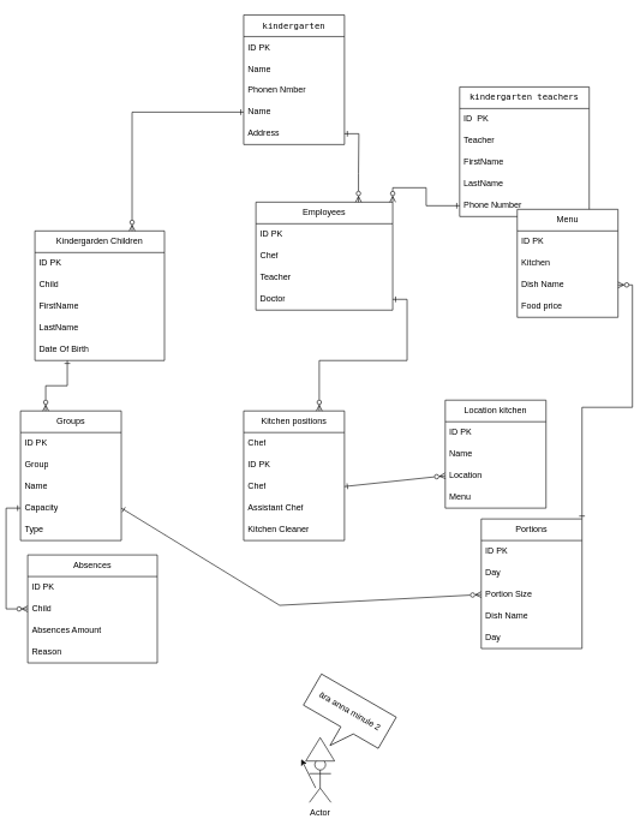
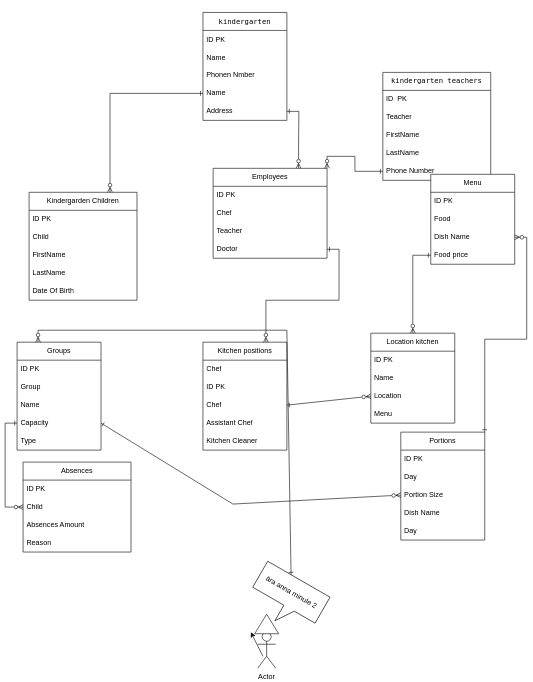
- <mxCell id="55" value="Kitchen" style="text;strokeColor=none;fillColor=none;align=left;verticalAlign=middle;spacingLeft=4;spacingRight=4;overflow=hidden;points=[[0,0.5],[1,0.5]];portConstraint=eastwest;rotatable=0;whiteSpace=wrap;html=1;" vertex="1" parent="53"><mxGeometry y="60" width="140" height="30" as="geometry" /></mxCell>
+ <mxCell id="55" value="Food" style="text;strokeColor=none;fillColor=none;align=left;verticalAlign=middle;spacingLeft=4;spacingRight=4;overflow=hidden;points=[[0,0.5],[1,0.5]];portConstraint=eastwest;rotatable=0;whiteSpace=wrap;html=1;" vertex="1" parent="53"><mxGeometry y="60" width="140" height="30" as="geometry" /></mxCell>
+ <mxCell id="65" style="edgeStyle=orthogonalEdgeStyle;rounded=0;orthogonalLoop=1;jettySize=auto;html=1;exitX=0.5;exitY=0;exitDx=0;exitDy=0;startArrow=ERzeroToMany;startFill=0;endArrow=ERone;endFill=0;entryX=0;entryY=0.5;entryDx=0;entryDy=0;" edge="1" parent="1" source="26" target="57"><mxGeometry relative="1" as="geometry"><mxPoint x="630" y="470" as="sourcePoint" /><mxPoint x="680" y="615" as="targetPoint" /></mxGeometry></mxCell>
- <mxCell id="60" style="edgeStyle=orthogonalEdgeStyle;rounded=0;orthogonalLoop=1;jettySize=auto;html=1;startArrow=ERzeroToMany;startFill=0;endArrow=ERone;endFill=0;entryX=0.25;entryY=1;entryDx=0;entryDy=0;exitX=0.25;exitY=0;exitDx=0;exitDy=0;" edge="1" parent="1" source="14" target="42"><mxGeometry relative="1" as="geometry"><mxPoint x="-20" y="535" as="sourcePoint" /><mxPoint x="-160" y="805" as="targetPoint" /></mxGeometry></mxCell>
+ <mxCell id="60" style="edgeStyle=orthogonalEdgeStyle;rounded=0;orthogonalLoop=1;jettySize=auto;html=1;startArrow=ERzeroToMany;startFill=0;endArrow=ERone;endFill=0;exitX=0.25;exitY=0;exitDx=0;exitDy=0;" edge="1" parent="1" source="14" target="70"><mxGeometry relative="1" as="geometry"><mxPoint x="-20" y="535" as="sourcePoint" /><mxPoint x="-160" y="805" as="targetPoint" /></mxGeometry></mxCell>
